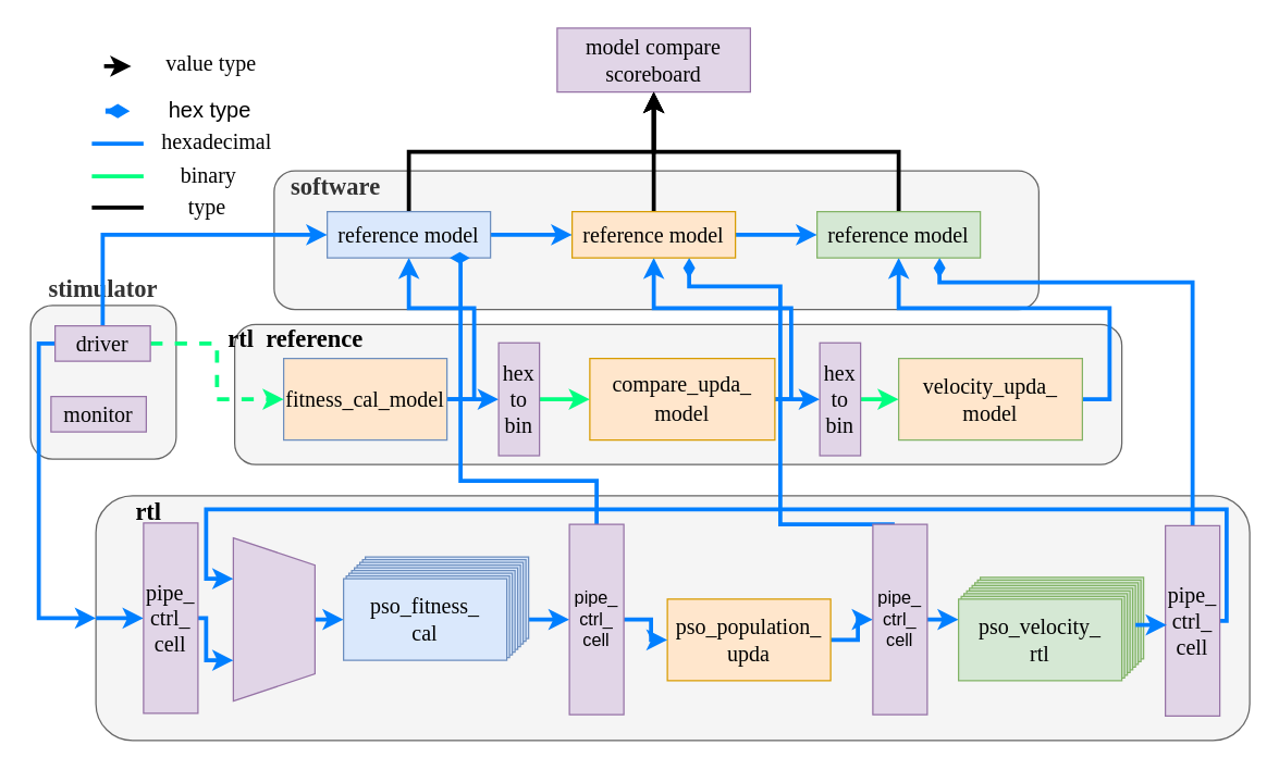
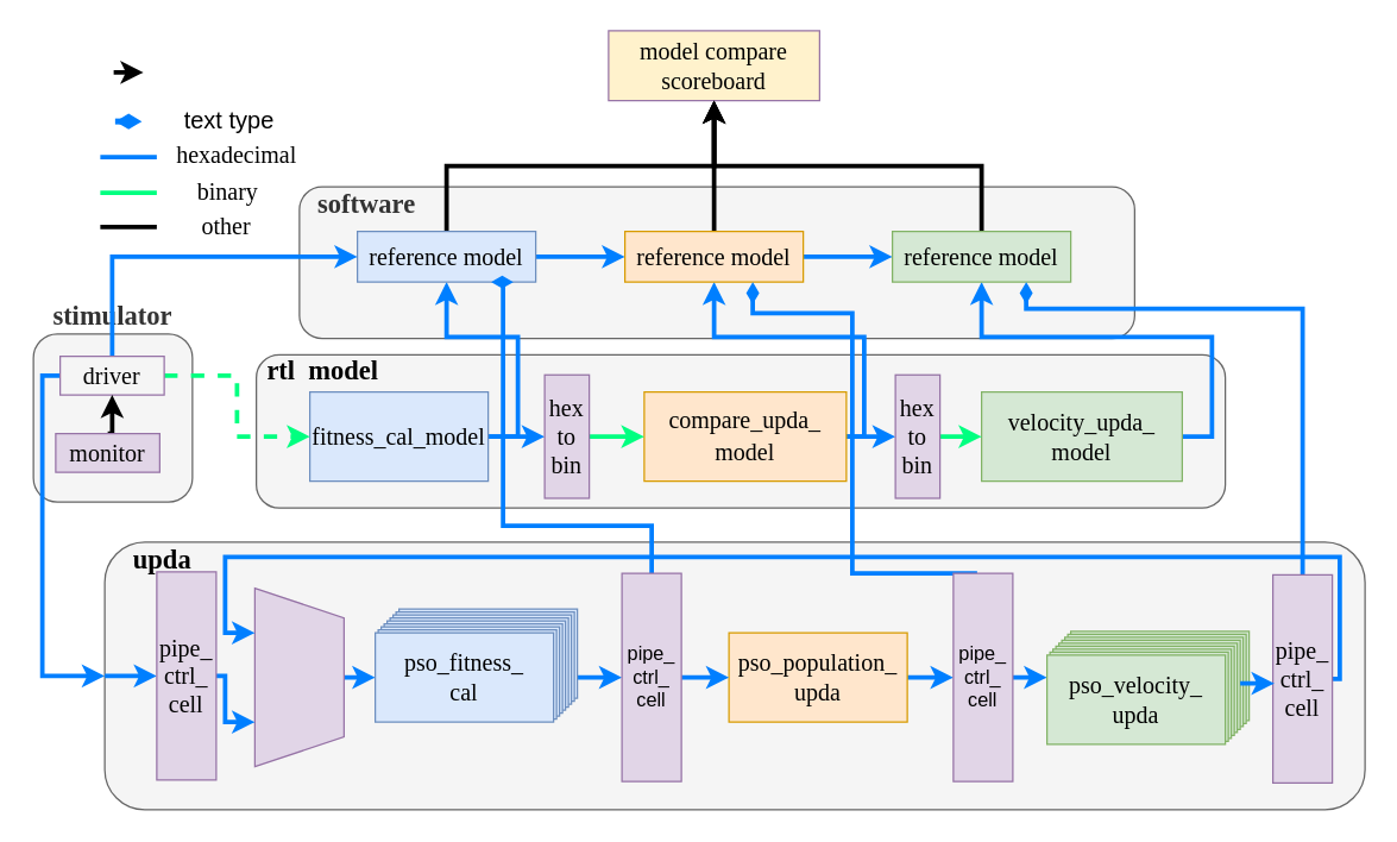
- <mxCell id="15" value="&lt;font style=&quot;font-size: 16px&quot; face=&quot;Times New Roman&quot;&gt;model compare scoreboard&lt;/font&gt;" style="rounded=0;whiteSpace=wrap;html=1;fillColor=#e1d5e7;strokeColor=#9673a6;" parent="1" vertex="1"><mxGeometry x="409" y="20" width="142" height="47" as="geometry" /></mxCell>
+ <mxCell id="15" value="&lt;font style=&quot;font-size: 16px&quot; face=&quot;Times New Roman&quot;&gt;model compare scoreboard&lt;/font&gt;" style="rounded=0;whiteSpace=wrap;html=1;fillColor=#fff2cc;strokeColor=#9673a6;" parent="1" vertex="1"><mxGeometry x="409" y="20" width="142" height="47" as="geometry" /></mxCell>
- <mxCell id="36" value="&lt;font color=&quot;#000000&quot; style=&quot;font-size: 16px&quot; face=&quot;Times New Roman&quot;&gt;value type&lt;/font&gt;" style="text;html=1;strokeColor=none;fillColor=none;align=center;verticalAlign=middle;whiteSpace=wrap;rounded=0;labelBackgroundColor=none;fontFamily=Helvetica;fontSize=15;fontColor=#00FF80;" parent="1" vertex="1"><mxGeometry x="119" y="31" width="72" height="30" as="geometry" /></mxCell>
- <mxCell id="81" value="&lt;font color=&quot;#000000&quot; style=&quot;font-size: 16px&quot;&gt;hex type&lt;/font&gt;" style="text;html=1;strokeColor=none;fillColor=none;align=center;verticalAlign=middle;whiteSpace=wrap;rounded=0;labelBackgroundColor=none;fontFamily=Helvetica;fontSize=15;fontColor=#00FF80;" parent="1" vertex="1"><mxGeometry x="118" y="65" width="72" height="30" as="geometry" /></mxCell>
+ <mxCell id="81" value="&lt;font color=&quot;#000000&quot; style=&quot;font-size: 16px&quot;&gt;text type&lt;/font&gt;" style="text;html=1;strokeColor=none;fillColor=none;align=center;verticalAlign=middle;whiteSpace=wrap;rounded=0;labelBackgroundColor=none;fontFamily=Helvetica;fontSize=15;fontColor=#00FF80;" parent="1" vertex="1"><mxGeometry x="118" y="65" width="72" height="30" as="geometry" /></mxCell>
- <mxCell id="42" value="&lt;font color=&quot;#000000&quot; style=&quot;font-size: 16px&quot; face=&quot;Times New Roman&quot;&gt;type&lt;/font&gt;" style="text;html=1;strokeColor=none;fillColor=none;align=center;verticalAlign=middle;whiteSpace=wrap;rounded=0;labelBackgroundColor=none;fontFamily=Helvetica;fontSize=15;fontColor=#007FFF;" parent="1" vertex="1"><mxGeometry x="122" y="136" width="60" height="30" as="geometry" /></mxCell>
+ <mxCell id="42" value="&lt;font color=&quot;#000000&quot; style=&quot;font-size: 16px&quot; face=&quot;Times New Roman&quot;&gt;other&lt;/font&gt;" style="text;html=1;strokeColor=none;fillColor=none;align=center;verticalAlign=middle;whiteSpace=wrap;rounded=0;labelBackgroundColor=none;fontFamily=Helvetica;fontSize=15;fontColor=#007FFF;" parent="1" vertex="1"><mxGeometry x="122" y="136" width="60" height="30" as="geometry" /></mxCell>
- <mxCell id="21" value="&lt;font size=&quot;1&quot; face=&quot;Times New Roman&quot;&gt;&lt;b style=&quot;font-size: 18px&quot;&gt;rtl&amp;nbsp;&amp;nbsp;reference&lt;/b&gt;&lt;/font&gt;" style="text;html=1;strokeColor=none;fillColor=none;align=center;verticalAlign=middle;whiteSpace=wrap;rounded=0;labelBackgroundColor=none;fontFamily=Helvetica;fontSize=12;fontColor=#000000;" parent="1" vertex="1"><mxGeometry x="128" y="234" width="178" height="30" as="geometry" /></mxCell>
+ <mxCell id="21" value="&lt;font size=&quot;1&quot; face=&quot;Times New Roman&quot;&gt;&lt;b style=&quot;font-size: 18px&quot;&gt;rtl&amp;nbsp;&amp;nbsp;model&lt;/b&gt;&lt;/font&gt;" style="text;html=1;strokeColor=none;fillColor=none;align=center;verticalAlign=middle;whiteSpace=wrap;rounded=0;labelBackgroundColor=none;fontFamily=Helvetica;fontSize=12;fontColor=#000000;" parent="1" vertex="1"><mxGeometry x="128" y="234" width="178" height="30" as="geometry" /></mxCell>
- <mxCell id="27" value="&lt;font face=&quot;Times New Roman&quot; style=&quot;font-size: 16px&quot;&gt;driver&lt;/font&gt;" style="rounded=0;whiteSpace=wrap;html=1;labelBackgroundColor=none;fontFamily=Helvetica;fontSize=12;fillColor=#e1d5e7;strokeColor=#9673a6;" parent="1" vertex="1"><mxGeometry x="40" y="239" width="70" height="26" as="geometry" /></mxCell>
+ <mxCell id="27" value="&lt;font face=&quot;Times New Roman&quot; style=&quot;font-size: 16px&quot;&gt;driver&lt;/font&gt;" style="rounded=0;whiteSpace=wrap;html=1;labelBackgroundColor=none;fontFamily=Helvetica;fontSize=12;fillColor=#f5f5f5;strokeColor=#9673a6;" parent="1" vertex="1"><mxGeometry x="40" y="239" width="70" height="26" as="geometry" /></mxCell>
+ <mxCell id="28" style="edgeStyle=orthogonalEdgeStyle;rounded=0;orthogonalLoop=1;jettySize=auto;html=1;exitX=0.5;exitY=0;exitDx=0;exitDy=0;entryX=0.5;entryY=1;entryDx=0;entryDy=0;fontFamily=Helvetica;fontSize=12;fontColor=#000000;endArrow=classic;endFill=1;strokeColor=#000000;strokeWidth=3;" parent="1" source="29" target="27" edge="1"><mxGeometry relative="1" as="geometry" /></mxCell>
- <mxCell id="6" value="&lt;font style=&quot;font-size: 16px&quot; face=&quot;Times New Roman&quot;&gt;fitness_cal_model&lt;/font&gt;" style="rounded=0;whiteSpace=wrap;html=1;fillColor=#ffe6cc;strokeColor=#6c8ebf;" parent="1" vertex="1"><mxGeometry x="208" y="263" width="120" height="60" as="geometry" /></mxCell>
+ <mxCell id="6" value="&lt;font style=&quot;font-size: 16px&quot; face=&quot;Times New Roman&quot;&gt;fitness_cal_model&lt;/font&gt;" style="rounded=0;whiteSpace=wrap;html=1;fillColor=#dae8fc;strokeColor=#6c8ebf;" parent="1" vertex="1"><mxGeometry x="208" y="263" width="120" height="60" as="geometry" /></mxCell>
- <mxCell id="11" value="&lt;font style=&quot;font-size: 16px&quot; face=&quot;Times New Roman&quot;&gt;velocity_upda_&lt;br&gt;model&lt;/font&gt;" style="rounded=0;whiteSpace=wrap;html=1;fillColor=#ffe6cc;strokeColor=#82b366;" parent="1" vertex="1"><mxGeometry x="660" y="263" width="135" height="60" as="geometry" /></mxCell>
+ <mxCell id="11" value="&lt;font style=&quot;font-size: 16px&quot; face=&quot;Times New Roman&quot;&gt;velocity_upda_&lt;br&gt;model&lt;/font&gt;" style="rounded=0;whiteSpace=wrap;html=1;fillColor=#d5e8d4;strokeColor=#82b366;" parent="1" vertex="1"><mxGeometry x="660" y="263" width="135" height="60" as="geometry" /></mxCell>
- <mxCell id="82" value="&lt;font&gt;&lt;b&gt;&lt;font style=&quot;font-size: 18px&quot; face=&quot;Times New Roman&quot;&gt;rtl&lt;/font&gt;&lt;br&gt;&lt;/b&gt;&lt;/font&gt;" style="text;html=1;strokeColor=none;fillColor=none;align=center;verticalAlign=middle;whiteSpace=wrap;rounded=0;labelBackgroundColor=none;fontFamily=Helvetica;fontSize=12;fontColor=#000000;" parent="1" vertex="1"><mxGeometry x="20" y="361" width="178" height="30" as="geometry" /></mxCell>
+ <mxCell id="82" value="&lt;font&gt;&lt;b&gt;&lt;font style=&quot;font-size: 18px&quot; face=&quot;Times New Roman&quot;&gt;upda&lt;/font&gt;&lt;br&gt;&lt;/b&gt;&lt;/font&gt;" style="text;html=1;strokeColor=none;fillColor=none;align=center;verticalAlign=middle;whiteSpace=wrap;rounded=0;labelBackgroundColor=none;fontFamily=Helvetica;fontSize=12;fontColor=#000000;" parent="1" vertex="1"><mxGeometry x="20" y="361" width="178" height="30" as="geometry" /></mxCell>
- <mxCell id="46" value="&lt;font style=&quot;font-size: 16px&quot; face=&quot;Times New Roman&quot;&gt;pso_population_&lt;br&gt;upda&lt;/font&gt;" style="rounded=0;whiteSpace=wrap;html=1;fillColor=#ffe6cc;strokeColor=#d79b00;" parent="1" vertex="1"><mxGeometry x="490" y="440" width="120" height="60" as="geometry" /></mxCell>
+ <mxCell id="46" value="&lt;font style=&quot;font-size: 16px&quot; face=&quot;Times New Roman&quot;&gt;pso_population_&lt;br&gt;upda&lt;/font&gt;" style="rounded=0;whiteSpace=wrap;html=1;fillColor=#ffe6cc;strokeColor=#d79b00;" parent="1" vertex="1"><mxGeometry x="490" y="425" width="120" height="60" as="geometry" /></mxCell>
- <mxCell id="78" value="&lt;font style=&quot;font-size: 16px&quot; face=&quot;Times New Roman&quot;&gt;pso_velocity_&lt;br&gt;rtl&lt;/font&gt;" style="rounded=0;whiteSpace=wrap;html=1;fillColor=#d5e8d4;strokeColor=#82b366;" parent="1" vertex="1"><mxGeometry x="704" y="440" width="120" height="60" as="geometry" /></mxCell>
+ <mxCell id="78" value="&lt;font style=&quot;font-size: 16px&quot; face=&quot;Times New Roman&quot;&gt;pso_velocity_&lt;br&gt;upda&lt;/font&gt;" style="rounded=0;whiteSpace=wrap;html=1;fillColor=#d5e8d4;strokeColor=#82b366;" parent="1" vertex="1"><mxGeometry x="704" y="440" width="120" height="60" as="geometry" /></mxCell>
